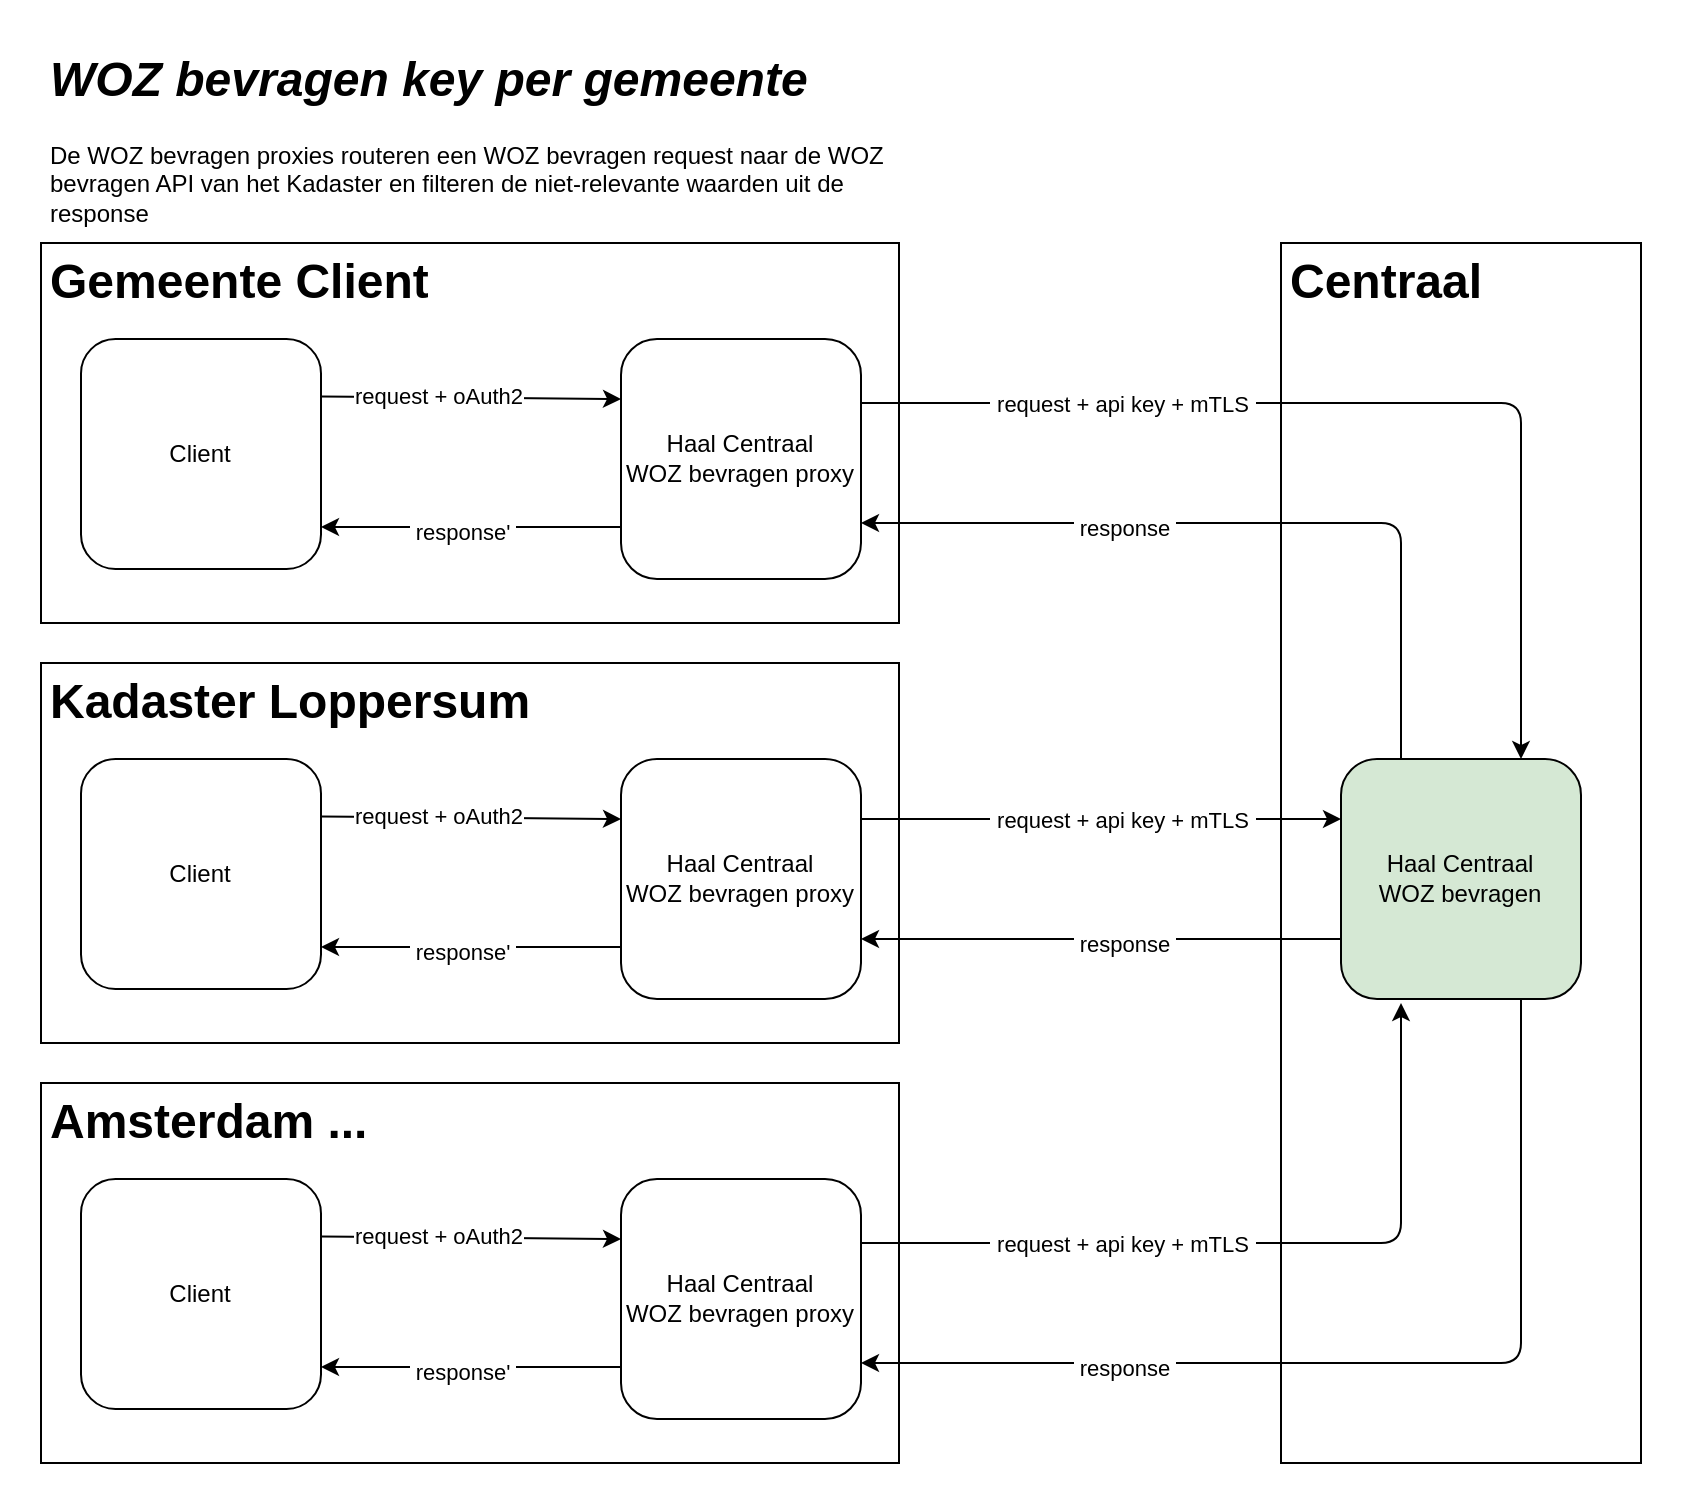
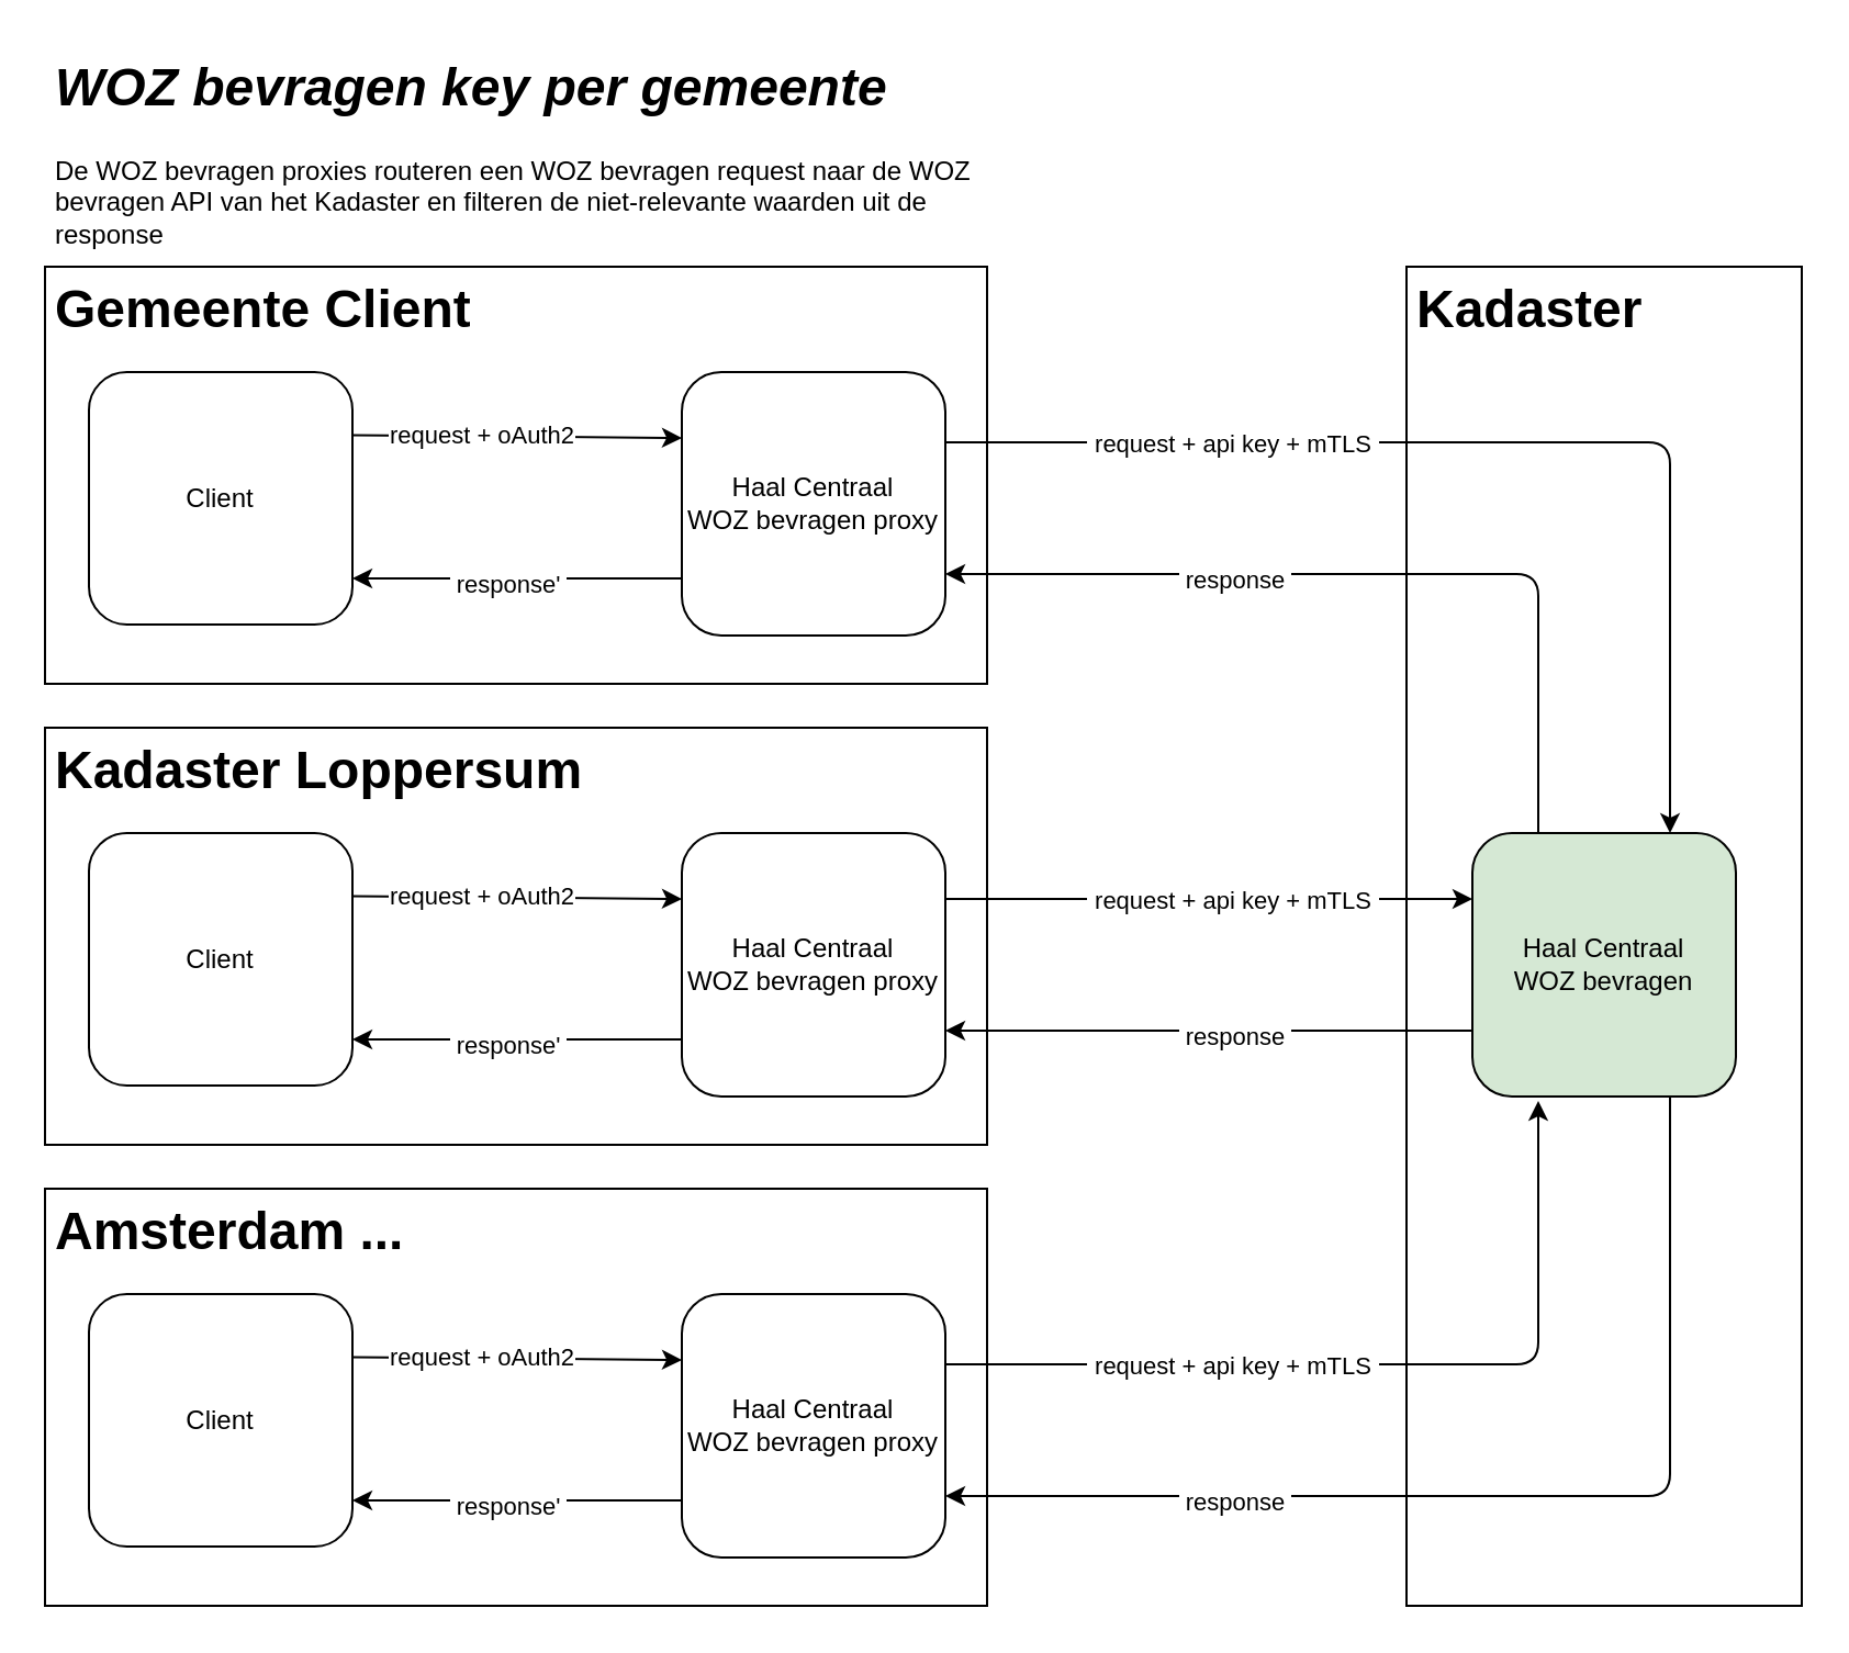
- <mxCell id="14" value="&lt;h1&gt;Centraal&lt;/h1&gt;" style="text;html=1;fillColor=none;spacing=5;spacingTop=-20;whiteSpace=wrap;overflow=hidden;rounded=0;strokeColor=#000000;" parent="1" vertex="1"><mxGeometry x="640" y="121" width="180" height="610" as="geometry" /></mxCell>
+ <mxCell id="14" value="&lt;h1&gt;Kadaster&lt;/h1&gt;" style="text;html=1;fillColor=none;spacing=5;spacingTop=-20;whiteSpace=wrap;overflow=hidden;rounded=0;strokeColor=#000000;" parent="1" vertex="1"><mxGeometry x="640" y="121" width="180" height="610" as="geometry" /></mxCell>
